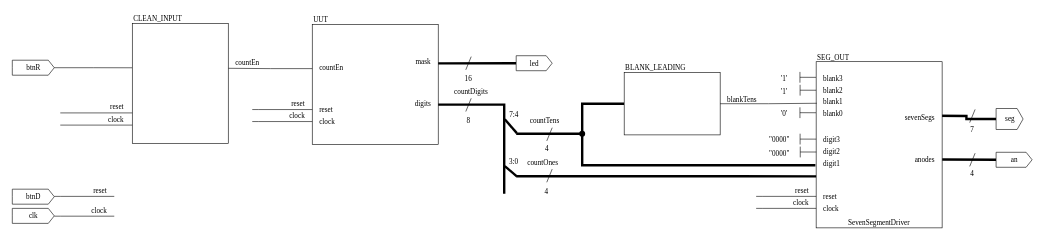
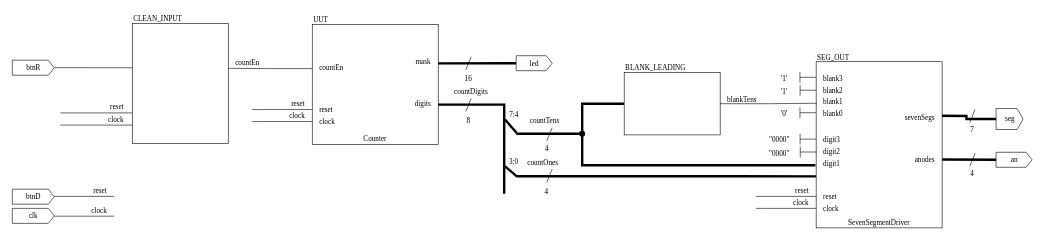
+ <mxCell id="6" value="Counter" style="text;html=1;align=center;verticalAlign=bottom;whiteSpace=wrap;rounded=0;fontFamily=Lucida Console;fontStyle=0" parent="1" vertex="1"><mxGeometry x="520" y="220" width="210" height="20" as="geometry" /></mxCell>
